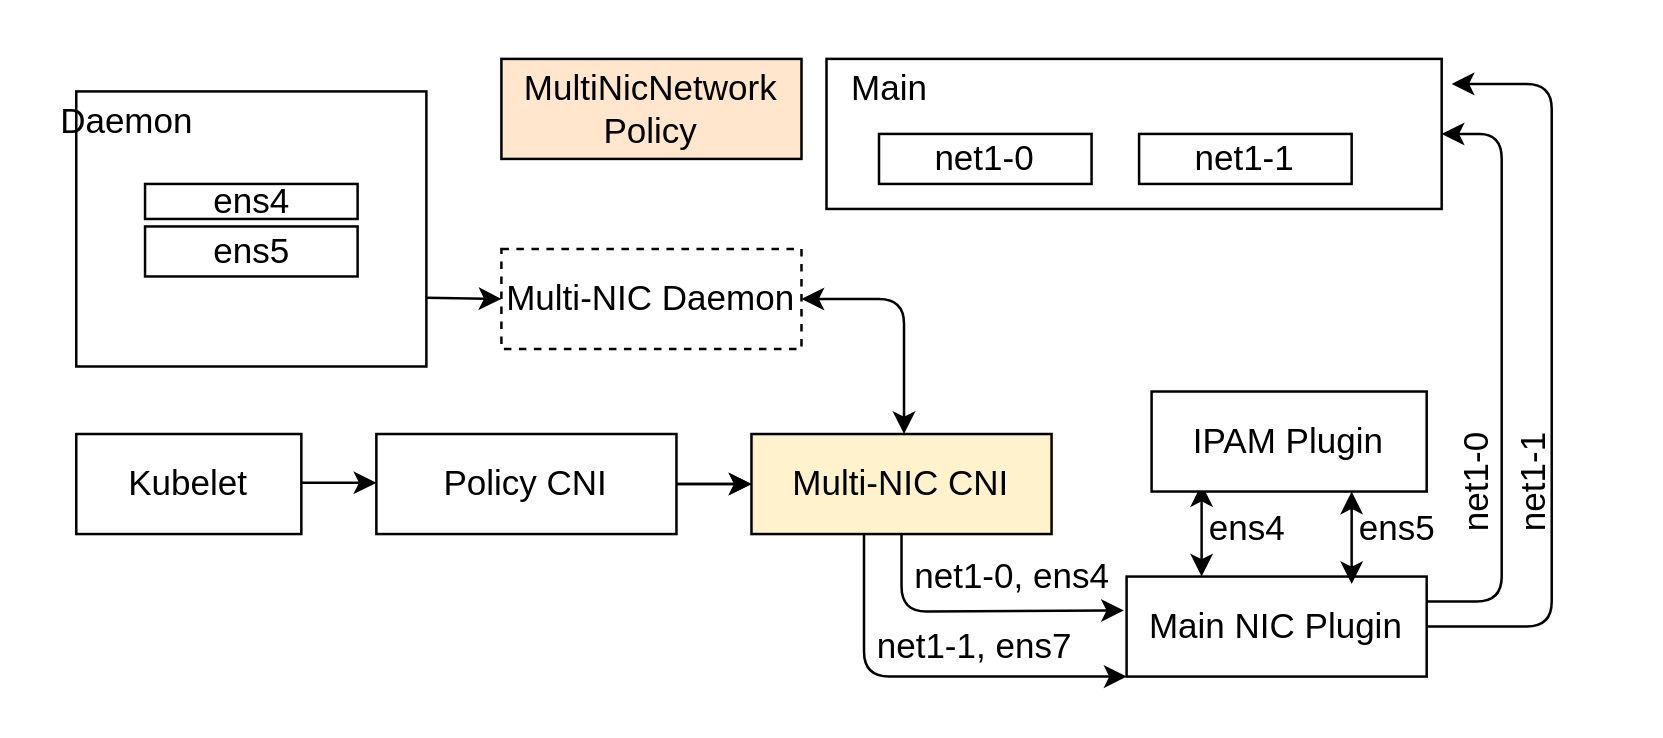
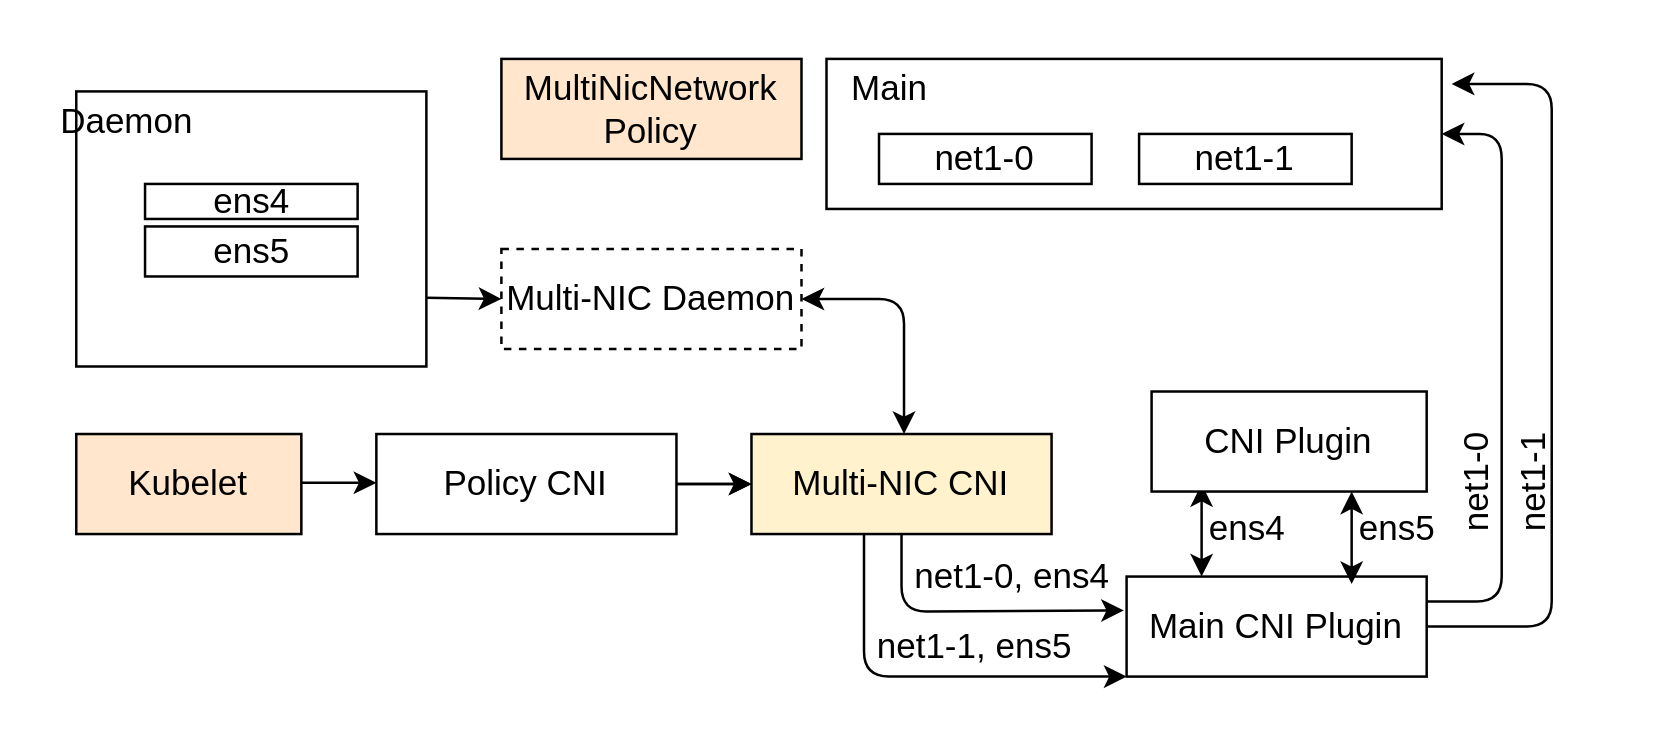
- <mxCell id="6" value="IPAM Plugin" style="rounded=0;whiteSpace=wrap;html=1;fontSize=14;" parent="1" vertex="1"><mxGeometry x="460" y="156" width="110" height="40" as="geometry" /></mxCell>
+ <mxCell id="6" value="CNI Plugin" style="rounded=0;whiteSpace=wrap;html=1;fontSize=14;" parent="1" vertex="1"><mxGeometry x="460" y="156" width="110" height="40" as="geometry" /></mxCell>
- <mxCell id="10" value="Kubelet" style="rounded=0;whiteSpace=wrap;html=1;fontSize=14;" parent="1" vertex="1"><mxGeometry x="30" y="173" width="90" height="40" as="geometry" /></mxCell>
+ <mxCell id="10" value="Kubelet" style="rounded=0;whiteSpace=wrap;html=1;fontSize=14;fillColor=#ffe6cc;" parent="1" vertex="1"><mxGeometry x="30" y="173" width="90" height="40" as="geometry" /></mxCell>
- <mxCell id="24" value="Main NIC Plugin" style="rounded=0;whiteSpace=wrap;html=1;fontSize=14;" parent="1" vertex="1"><mxGeometry x="450" y="230" width="120" height="40" as="geometry" /></mxCell>
+ <mxCell id="24" value="Main CNI Plugin" style="rounded=0;whiteSpace=wrap;html=1;fontSize=14;" parent="1" vertex="1"><mxGeometry x="450" y="230" width="120" height="40" as="geometry" /></mxCell>
- <mxCell id="29" value="net1-1, ens7" style="text;html=1;align=center;verticalAlign=middle;resizable=0;points=[];autosize=1;strokeColor=none;fillColor=none;fontSize=14;" parent="1" vertex="1"><mxGeometry x="339" y="243" width="100" height="30" as="geometry" /></mxCell>
+ <mxCell id="29" value="net1-1, ens5" style="text;html=1;align=center;verticalAlign=middle;resizable=0;points=[];autosize=1;strokeColor=none;fillColor=none;fontSize=14;" parent="1" vertex="1"><mxGeometry x="339" y="243" width="100" height="30" as="geometry" /></mxCell>
